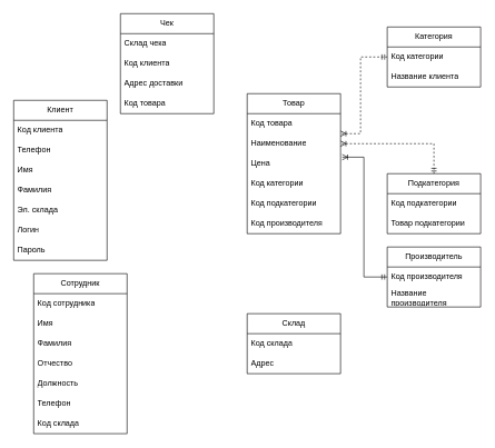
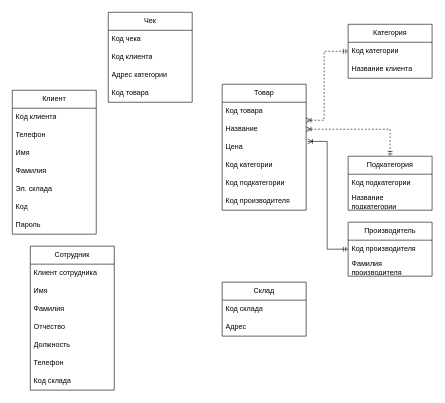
- <mxCell id="3" value="Склад чека" style="text;strokeColor=none;fillColor=none;align=left;verticalAlign=middle;spacingLeft=4;spacingRight=4;overflow=hidden;points=[[0,0.5],[1,0.5]];portConstraint=eastwest;rotatable=0;whiteSpace=wrap;html=1;" parent="2" vertex="1"><mxGeometry y="30" width="140" height="30" as="geometry" /></mxCell>
+ <mxCell id="3" value="Код чека" style="text;strokeColor=none;fillColor=none;align=left;verticalAlign=middle;spacingLeft=4;spacingRight=4;overflow=hidden;points=[[0,0.5],[1,0.5]];portConstraint=eastwest;rotatable=0;whiteSpace=wrap;html=1;" parent="2" vertex="1"><mxGeometry y="30" width="140" height="30" as="geometry" /></mxCell>
- <mxCell id="5" value="Адрес доставки" style="text;strokeColor=none;fillColor=none;align=left;verticalAlign=middle;spacingLeft=4;spacingRight=4;overflow=hidden;points=[[0,0.5],[1,0.5]];portConstraint=eastwest;rotatable=0;whiteSpace=wrap;html=1;" parent="2" vertex="1"><mxGeometry y="90" width="140" height="30" as="geometry" /></mxCell>
+ <mxCell id="5" value="Адрес категории" style="text;strokeColor=none;fillColor=none;align=left;verticalAlign=middle;spacingLeft=4;spacingRight=4;overflow=hidden;points=[[0,0.5],[1,0.5]];portConstraint=eastwest;rotatable=0;whiteSpace=wrap;html=1;" parent="2" vertex="1"><mxGeometry y="90" width="140" height="30" as="geometry" /></mxCell>
- <mxCell id="9" value="Наименование" style="text;strokeColor=none;fillColor=none;align=left;verticalAlign=middle;spacingLeft=4;spacingRight=4;overflow=hidden;points=[[0,0.5],[1,0.5]];portConstraint=eastwest;rotatable=0;whiteSpace=wrap;html=1;" parent="7" vertex="1"><mxGeometry y="60" width="140" height="30" as="geometry" /></mxCell>
+ <mxCell id="9" value="Название" style="text;strokeColor=none;fillColor=none;align=left;verticalAlign=middle;spacingLeft=4;spacingRight=4;overflow=hidden;points=[[0,0.5],[1,0.5]];portConstraint=eastwest;rotatable=0;whiteSpace=wrap;html=1;" parent="7" vertex="1"><mxGeometry y="60" width="140" height="30" as="geometry" /></mxCell>
- <mxCell id="40" value="Товар подкатегории" style="text;strokeColor=none;fillColor=none;align=left;verticalAlign=middle;spacingLeft=4;spacingRight=4;overflow=hidden;points=[[0,0.5],[1,0.5]];portConstraint=eastwest;rotatable=0;whiteSpace=wrap;html=1;" vertex="1" parent="38"><mxGeometry y="60" width="140" height="30" as="geometry" /></mxCell>
+ <mxCell id="40" value="Название подкатегории" style="text;strokeColor=none;fillColor=none;align=left;verticalAlign=middle;spacingLeft=4;spacingRight=4;overflow=hidden;points=[[0,0.5],[1,0.5]];portConstraint=eastwest;rotatable=0;whiteSpace=wrap;html=1;" vertex="1" parent="38"><mxGeometry y="60" width="140" height="30" as="geometry" /></mxCell>
- <mxCell id="20" value="Логин" style="text;strokeColor=none;fillColor=none;align=left;verticalAlign=middle;spacingLeft=4;spacingRight=4;overflow=hidden;points=[[0,0.5],[1,0.5]];portConstraint=eastwest;rotatable=0;whiteSpace=wrap;html=1;" parent="14" vertex="1"><mxGeometry y="180" width="140" height="30" as="geometry" /></mxCell>
+ <mxCell id="20" value="Код" style="text;strokeColor=none;fillColor=none;align=left;verticalAlign=middle;spacingLeft=4;spacingRight=4;overflow=hidden;points=[[0,0.5],[1,0.5]];portConstraint=eastwest;rotatable=0;whiteSpace=wrap;html=1;" parent="14" vertex="1"><mxGeometry y="180" width="140" height="30" as="geometry" /></mxCell>
- <mxCell id="43" value="Название производителя" style="text;strokeColor=none;fillColor=none;align=left;verticalAlign=middle;spacingLeft=4;spacingRight=4;overflow=hidden;points=[[0,0.5],[1,0.5]];portConstraint=eastwest;rotatable=0;whiteSpace=wrap;html=1;" vertex="1" parent="41"><mxGeometry y="60" width="140" height="30" as="geometry" /></mxCell>
+ <mxCell id="43" value="Фамилия производителя" style="text;strokeColor=none;fillColor=none;align=left;verticalAlign=middle;spacingLeft=4;spacingRight=4;overflow=hidden;points=[[0,0.5],[1,0.5]];portConstraint=eastwest;rotatable=0;whiteSpace=wrap;html=1;" vertex="1" parent="41"><mxGeometry y="60" width="140" height="30" as="geometry" /></mxCell>
- <mxCell id="23" value="Код сотрудника" style="text;strokeColor=none;fillColor=none;align=left;verticalAlign=middle;spacingLeft=4;spacingRight=4;overflow=hidden;points=[[0,0.5],[1,0.5]];portConstraint=eastwest;rotatable=0;whiteSpace=wrap;html=1;" vertex="1" parent="22"><mxGeometry y="30" width="140" height="30" as="geometry" /></mxCell>
+ <mxCell id="23" value="Клиент сотрудника" style="text;strokeColor=none;fillColor=none;align=left;verticalAlign=middle;spacingLeft=4;spacingRight=4;overflow=hidden;points=[[0,0.5],[1,0.5]];portConstraint=eastwest;rotatable=0;whiteSpace=wrap;html=1;" vertex="1" parent="22"><mxGeometry y="30" width="140" height="30" as="geometry" /></mxCell>
